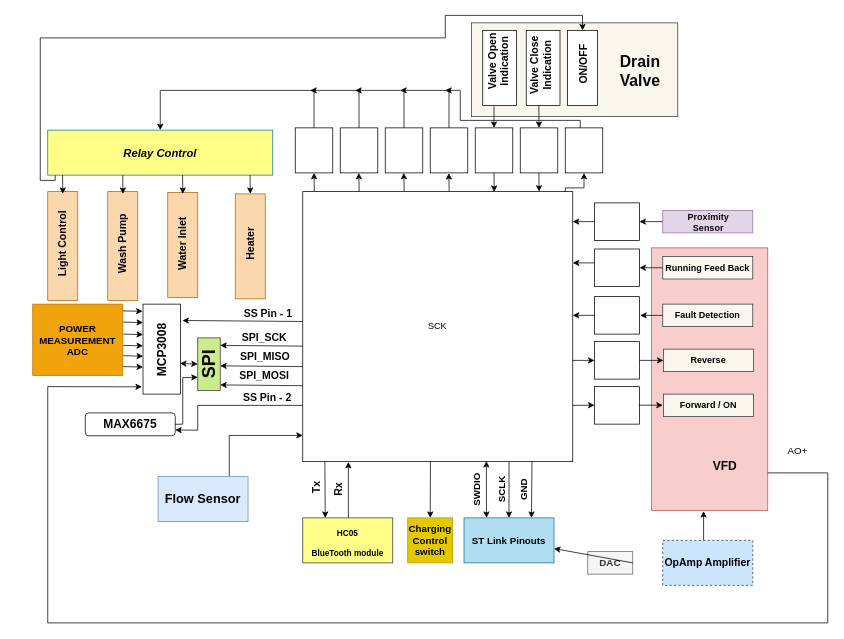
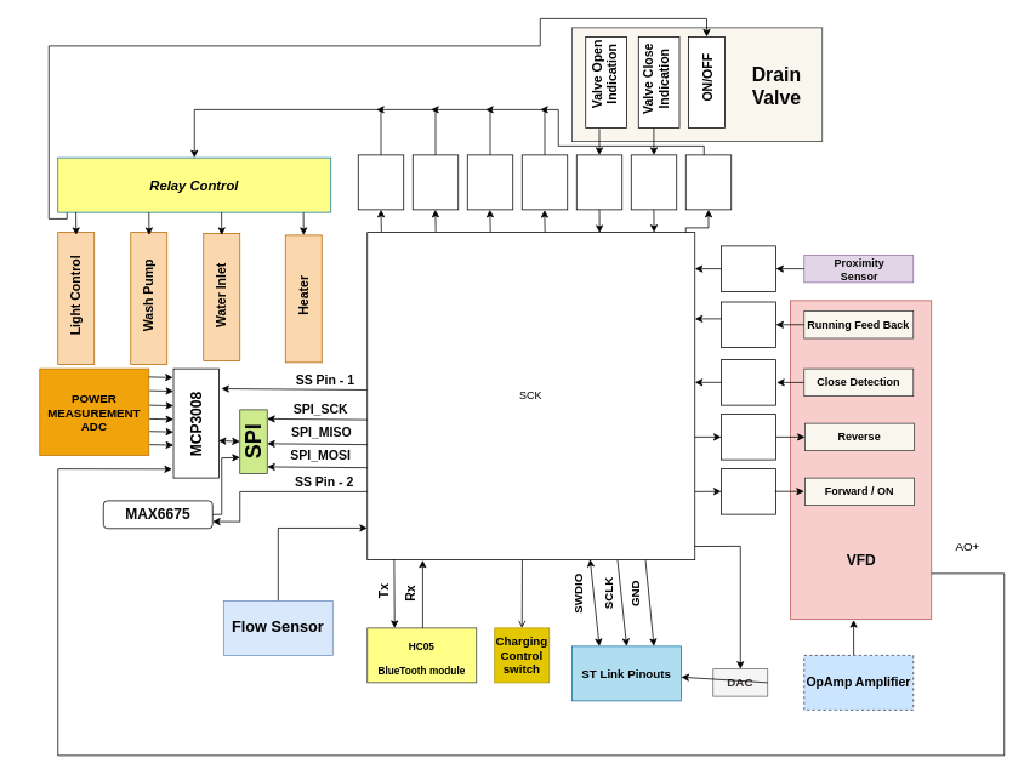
- <mxCell id="74" value="&lt;b style=&quot;border-color: var(--border-color);&quot;&gt;Fault Detection&lt;/b&gt;" style="text;html=1;strokeColor=#36393d;fillColor=#f9f7ed;align=center;verticalAlign=middle;whiteSpace=wrap;rounded=0;labelBackgroundColor=#FFFFFFF;fontSize=12;" parent="1" vertex="1"><mxGeometry x="883" y="405" width="120" height="30" as="geometry" /></mxCell>
+ <mxCell id="74" value="&lt;b style=&quot;border-color: var(--border-color);&quot;&gt;Close Detection&lt;/b&gt;" style="text;html=1;strokeColor=#36393d;fillColor=#f9f7ed;align=center;verticalAlign=middle;whiteSpace=wrap;rounded=0;labelBackgroundColor=#FFFFFFF;fontSize=12;" parent="1" vertex="1"><mxGeometry x="883" y="405" width="120" height="30" as="geometry" /></mxCell>
- <mxCell id="92" value="&lt;b&gt;&lt;font style=&quot;font-size: 16px;&quot;&gt;VFD&lt;/font&gt;&lt;/b&gt;" style="text;html=1;strokeColor=none;fillColor=none;align=center;verticalAlign=middle;whiteSpace=wrap;rounded=0;labelBackgroundColor=none;fontSize=13;fontColor=#080808;" parent="1" vertex="1"><mxGeometry x="935.5" y="605" width="60" height="30" as="geometry" /></mxCell>
+ <mxCell id="92" value="&lt;b&gt;&lt;font style=&quot;font-size: 16px;&quot;&gt;VFD&lt;/font&gt;&lt;/b&gt;" style="text;html=1;strokeColor=none;fillColor=none;align=center;verticalAlign=middle;whiteSpace=wrap;rounded=0;labelBackgroundColor=none;fontSize=13;fontColor=#080808;" parent="1" vertex="1"><mxGeometry x="915.5" y="600" width="60" height="30" as="geometry" /></mxCell>
+ <mxCell id="90" value="" style="endArrow=classic;html=1;rounded=0;fontSize=13;fontColor=#080808;exitX=0.999;exitY=0.959;exitDx=0;exitDy=0;exitPerimeter=0;entryX=0.5;entryY=0;entryDx=0;entryDy=0;" parent="1" source="4" target="89" edge="1"><mxGeometry width="50" height="50" relative="1" as="geometry"><mxPoint x="753" y="590" as="sourcePoint" /><mxPoint x="803" y="730" as="targetPoint" /><Array as="points"><mxPoint x="813" y="600" /></Array></mxGeometry></mxCell>
- <mxCell id="100" value="&lt;b&gt;&lt;font style=&quot;font-size: 17px;&quot;&gt;Flow Sensor&lt;/font&gt;&lt;/b&gt;" style="rounded=0;whiteSpace=wrap;html=1;labelBackgroundColor=none;fontSize=14;fillColor=#dae8fc;strokeColor=#6c8ebf;" parent="1" vertex="1"><mxGeometry x="210.07" y="635" width="120" height="60" as="geometry" /></mxCell>
+ <mxCell id="100" value="&lt;b&gt;&lt;font style=&quot;font-size: 17px;&quot;&gt;Flow Sensor&lt;/font&gt;&lt;/b&gt;" style="rounded=0;whiteSpace=wrap;html=1;labelBackgroundColor=none;fontSize=14;fillColor=#dae8fc;strokeColor=#6c8ebf;" parent="1" vertex="1"><mxGeometry x="245.07" y="660" width="120" height="60" as="geometry" /></mxCell>
- <mxCell id="131" value="" style="endArrow=classic;html=1;rounded=0;fontSize=13;entryX=0.5;entryY=0;entryDx=0;entryDy=0;exitX=0.473;exitY=0.999;exitDx=0;exitDy=0;exitPerimeter=0;" parent="1" source="4" target="130" edge="1"><mxGeometry width="50" height="50" relative="1" as="geometry"><mxPoint x="573" y="620" as="sourcePoint" /><mxPoint x="563" y="680" as="targetPoint" /></mxGeometry></mxCell>
+ <mxCell id="131" value="" style="endArrow=open;html=1;rounded=0;fontSize=13;entryX=0.5;entryY=0;entryDx=0;entryDy=0;exitX=0.473;exitY=0.999;exitDx=0;exitDy=0;exitPerimeter=0;" parent="1" source="4" target="130" edge="1"><mxGeometry width="50" height="50" relative="1" as="geometry"><mxPoint x="573" y="620" as="sourcePoint" /><mxPoint x="563" y="680" as="targetPoint" /></mxGeometry></mxCell>
- <mxCell id="132" value="&lt;b&gt;ST Link Pinouts&lt;/b&gt;" style="rounded=0;whiteSpace=wrap;html=1;fontSize=13;fillColor=#b1ddf0;strokeColor=#10739e;" parent="1" vertex="1"><mxGeometry x="618" y="690" width="120" height="60" as="geometry" /></mxCell>
+ <mxCell id="132" value="&lt;b&gt;ST Link Pinouts&lt;/b&gt;" style="rounded=0;whiteSpace=wrap;html=1;fontSize=13;fillColor=#b1ddf0;strokeColor=#10739e;" parent="1" vertex="1"><mxGeometry x="628" y="710" width="120" height="60" as="geometry" /></mxCell>
